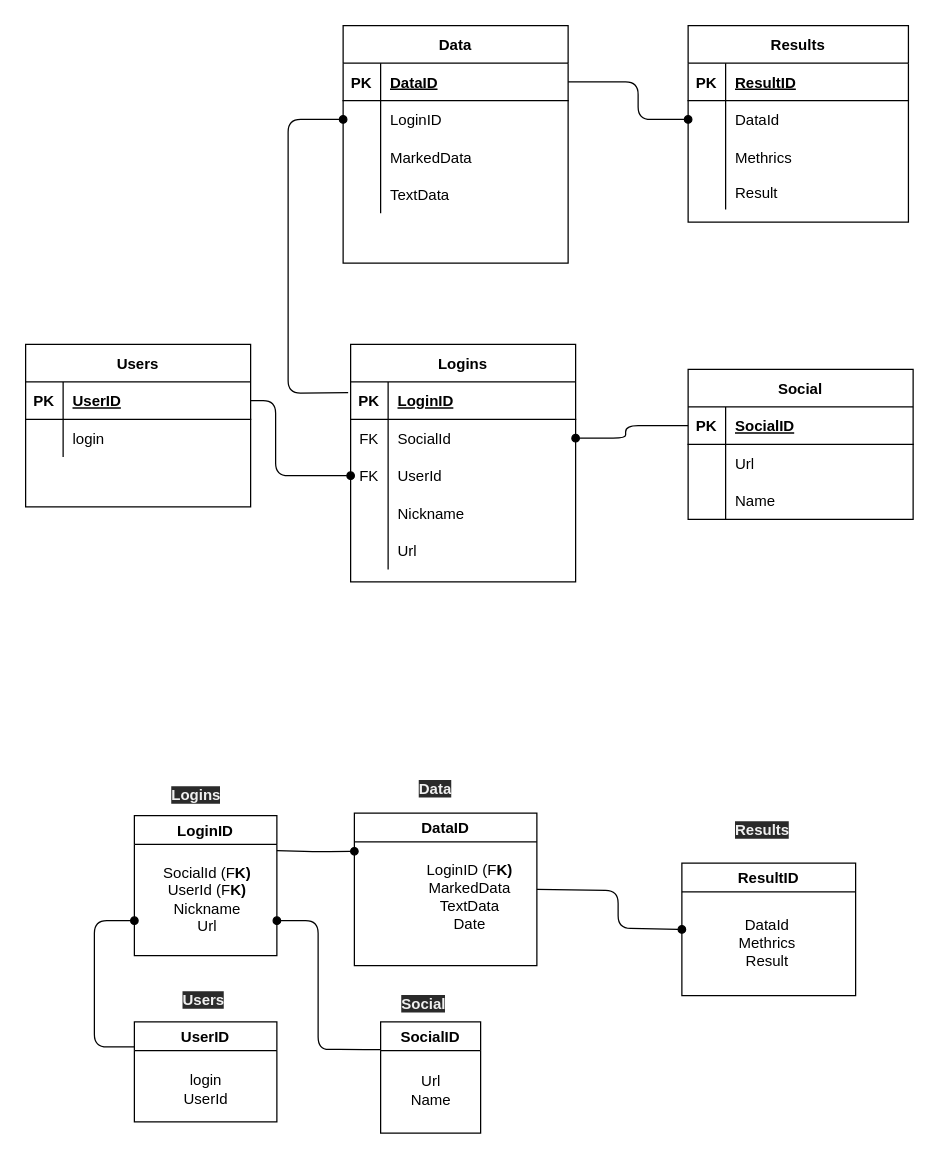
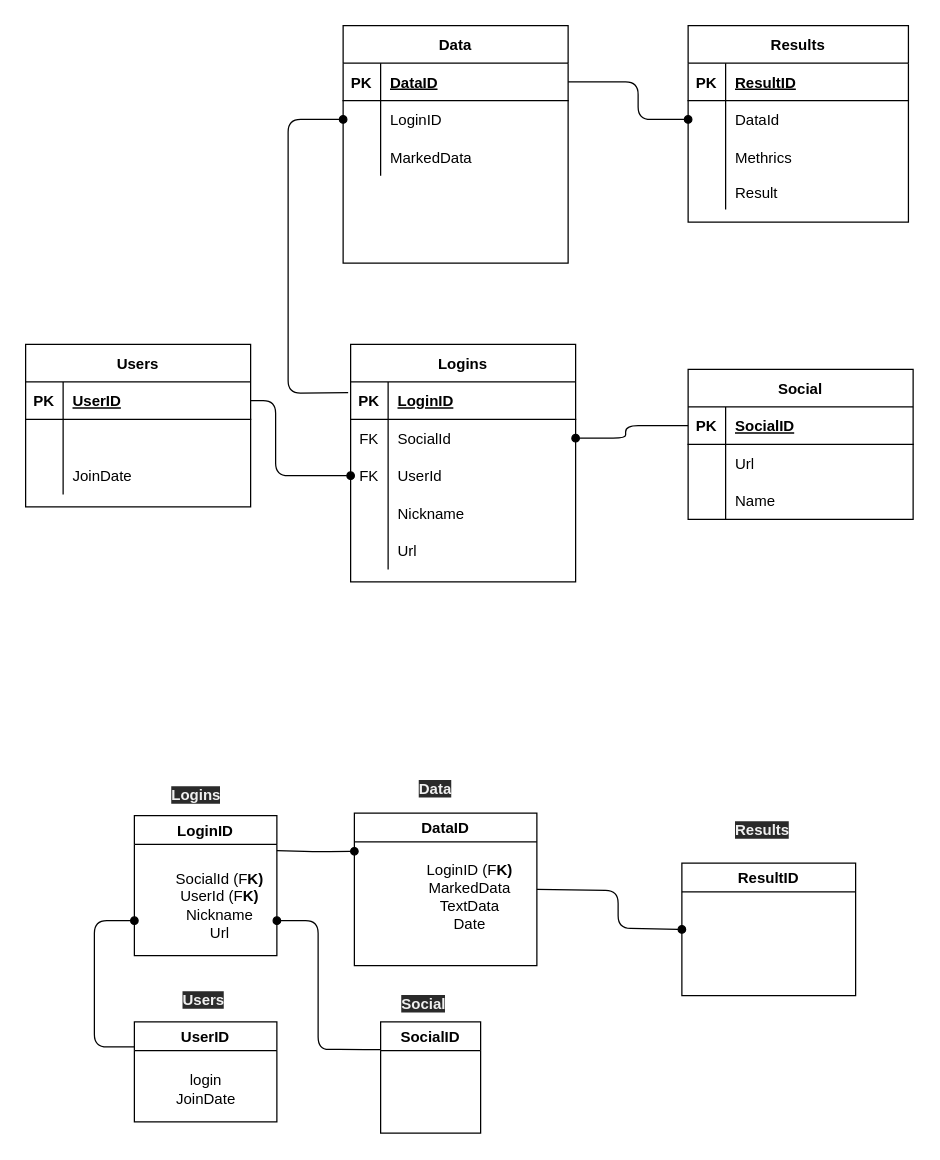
- <mxCell id="52" value="TextData" style="shape=partialRectangle;connectable=0;fillColor=none;top=0;left=0;bottom=0;right=0;align=left;spacingLeft=6;overflow=hidden;" parent="50" vertex="1"><mxGeometry x="30" width="150" height="30" as="geometry" /></mxCell>
- <mxCell id="8" value="login" style="shape=partialRectangle;connectable=0;fillColor=none;top=0;left=0;bottom=0;right=0;align=left;spacingLeft=6;overflow=hidden;" parent="6" vertex="1"><mxGeometry x="30" width="150" height="30" as="geometry" /></mxCell>
+ <mxCell id="11" value="JoinDate" style="shape=partialRectangle;connectable=0;fillColor=none;top=0;left=0;bottom=0;right=0;align=left;spacingLeft=6;overflow=hidden;" parent="9" vertex="1"><mxGeometry x="30" width="150" height="30" as="geometry" /></mxCell>
- <mxCell id="73" value="&lt;span style=&quot;text-align: left&quot;&gt;SocialId&lt;/span&gt;&lt;span style=&quot;text-align: left&quot;&gt;&amp;nbsp;(F&lt;/span&gt;&lt;span style=&quot;font-weight: 700&quot;&gt;K)&lt;/span&gt;&lt;span style=&quot;text-align: left&quot;&gt;&lt;br&gt;&lt;/span&gt;&lt;span style=&quot;text-align: left&quot;&gt;UserId&lt;/span&gt;&lt;span style=&quot;text-align: left&quot;&gt;&amp;nbsp;(F&lt;/span&gt;&lt;span style=&quot;font-weight: 700&quot;&gt;K)&lt;/span&gt;&lt;span style=&quot;text-align: left&quot;&gt;&lt;br&gt;&lt;/span&gt;&lt;span style=&quot;text-align: left&quot;&gt;Nickname&lt;br&gt;&lt;/span&gt;&lt;span style=&quot;text-align: left&quot;&gt;Url&lt;/span&gt;&lt;span style=&quot;text-align: left&quot;&gt;&lt;br&gt;&lt;/span&gt;" style="text;html=1;align=center;verticalAlign=middle;resizable=0;points=[];autosize=1;" vertex="1" parent="72"><mxGeometry x="18" y="37" width="80" height="60" as="geometry" /></mxCell>
+ <mxCell id="73" value="&lt;span style=&quot;text-align: left&quot;&gt;SocialId&lt;/span&gt;&lt;span style=&quot;text-align: left&quot;&gt;&amp;nbsp;(F&lt;/span&gt;&lt;span style=&quot;font-weight: 700&quot;&gt;K)&lt;/span&gt;&lt;span style=&quot;text-align: left&quot;&gt;&lt;br&gt;&lt;/span&gt;&lt;span style=&quot;text-align: left&quot;&gt;UserId&lt;/span&gt;&lt;span style=&quot;text-align: left&quot;&gt;&amp;nbsp;(F&lt;/span&gt;&lt;span style=&quot;font-weight: 700&quot;&gt;K)&lt;/span&gt;&lt;span style=&quot;text-align: left&quot;&gt;&lt;br&gt;&lt;/span&gt;&lt;span style=&quot;text-align: left&quot;&gt;Nickname&lt;br&gt;&lt;/span&gt;&lt;span style=&quot;text-align: left&quot;&gt;Url&lt;/span&gt;&lt;span style=&quot;text-align: left&quot;&gt;&lt;br&gt;&lt;/span&gt;" style="text;html=1;align=center;verticalAlign=middle;resizable=0;points=[];autosize=1;" vertex="1" parent="72"><mxGeometry x="28" y="42" width="80" height="60" as="geometry" /></mxCell>
- <mxCell id="75" value="&lt;span style=&quot;text-align: left&quot;&gt;DataId&lt;br&gt;&lt;/span&gt;&lt;span style=&quot;text-align: left&quot;&gt;Methrics&lt;br&gt;&lt;/span&gt;&lt;span style=&quot;text-align: left&quot;&gt;Result&lt;/span&gt;&lt;span style=&quot;text-align: left&quot;&gt;&lt;br&gt;&lt;/span&gt;" style="text;html=1;align=center;verticalAlign=middle;resizable=0;points=[];autosize=1;" vertex="1" parent="74"><mxGeometry x="40.62" y="41" width="55" height="46" as="geometry" /></mxCell>
- <mxCell id="79" value="&lt;span style=&quot;text-align: left&quot;&gt;login&lt;br&gt;&lt;/span&gt;&lt;span style=&quot;text-align: left&quot;&gt;UserId&lt;/span&gt;&lt;span style=&quot;text-align: left&quot;&gt;&lt;br&gt;&lt;/span&gt;" style="text;html=1;align=center;verticalAlign=middle;resizable=0;points=[];autosize=1;" vertex="1" parent="78"><mxGeometry x="28.5" y="38" width="57" height="32" as="geometry" /></mxCell>
+ <mxCell id="79" value="&lt;span style=&quot;text-align: left&quot;&gt;login&lt;br&gt;&lt;/span&gt;&lt;span style=&quot;text-align: left&quot;&gt;JoinDate&lt;/span&gt;&lt;span style=&quot;text-align: left&quot;&gt;&lt;br&gt;&lt;/span&gt;" style="text;html=1;align=center;verticalAlign=middle;resizable=0;points=[];autosize=1;" vertex="1" parent="78"><mxGeometry x="28.5" y="38" width="57" height="32" as="geometry" /></mxCell>
- <mxCell id="77" value="&lt;span style=&quot;text-align: left&quot;&gt;Url&lt;br&gt;&lt;/span&gt;&lt;span style=&quot;text-align: left&quot;&gt;Name&lt;/span&gt;&lt;span style=&quot;text-align: left&quot;&gt;&lt;br&gt;&lt;/span&gt;" style="text;html=1;align=center;verticalAlign=middle;resizable=0;points=[];autosize=1;" vertex="1" parent="76"><mxGeometry x="19" y="39" width="42" height="32" as="geometry" /></mxCell>
